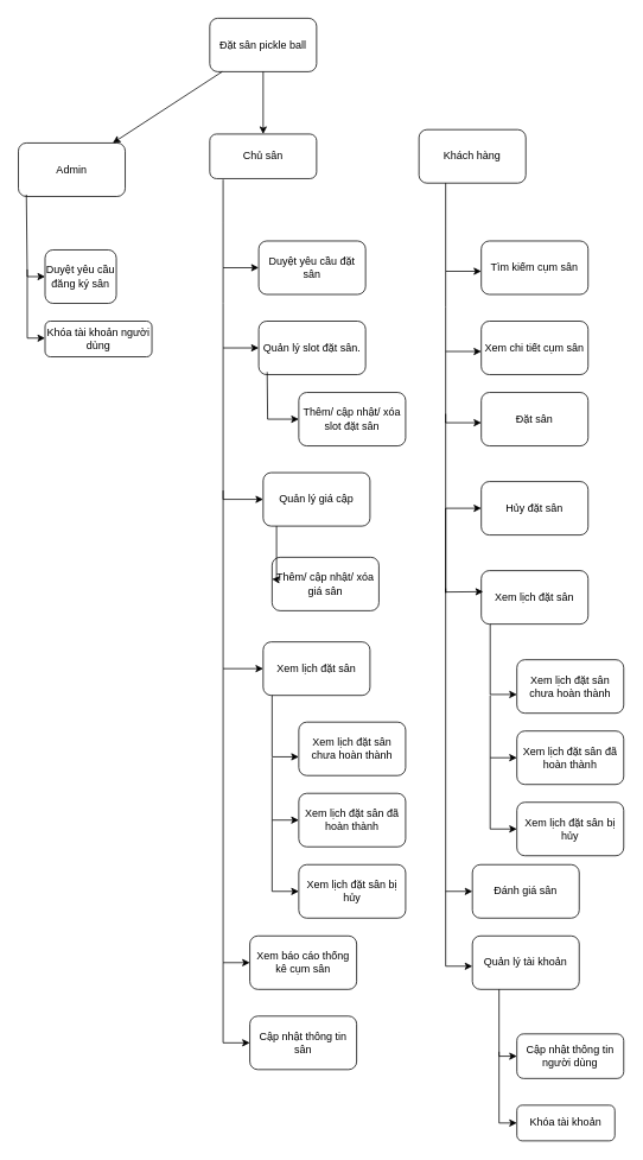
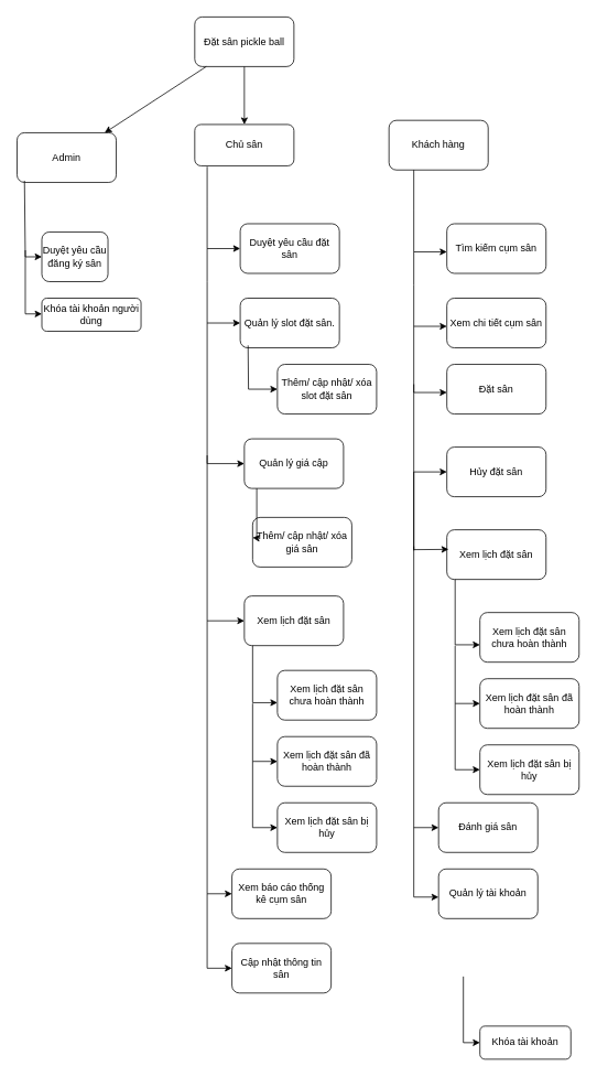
- <mxCell id="51" value="" style="edgeStyle=none;orthogonalLoop=1;jettySize=auto;html=1;rounded=0;entryX=0;entryY=0.5;entryDx=0;entryDy=0;exitX=0.25;exitY=1;exitDx=0;exitDy=0;" edge="1" parent="1" source="50" target="49"><mxGeometry width="100" relative="1" as="geometry"><mxPoint x="500" y="1080" as="sourcePoint" /><mxPoint x="300" y="1200" as="targetPoint" /><Array as="points"><mxPoint x="560" y="1185" /></Array></mxGeometry></mxCell>
- <mxCell id="49" value="Cập nhật thông tin người dùng" style="rounded=1;whiteSpace=wrap;html=1;" vertex="1" parent="1"><mxGeometry x="580" y="1160" width="120" height="50" as="geometry" /></mxCell>
